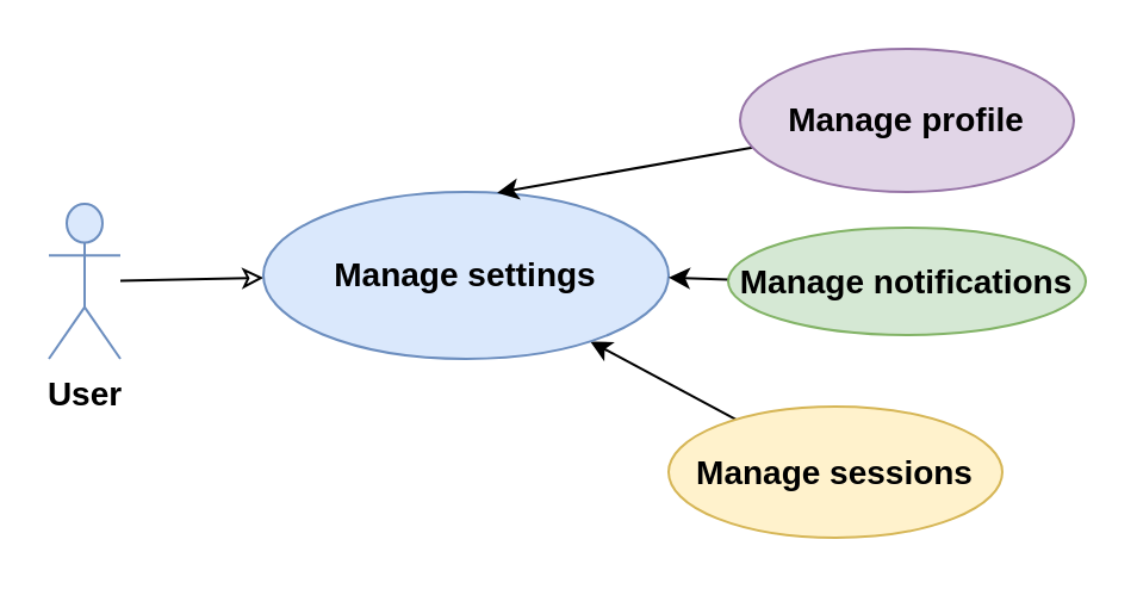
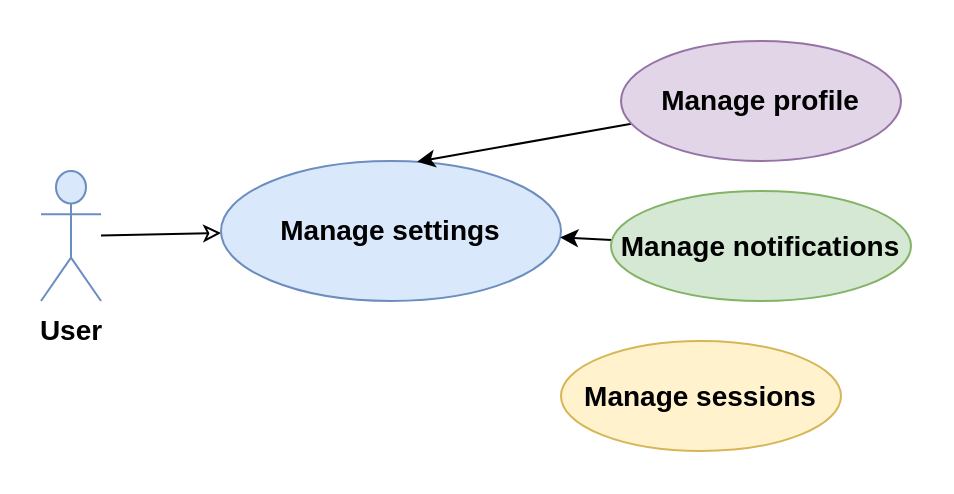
- <mxCell id="9" value="&lt;b&gt;&lt;font style=&quot;font-size: 14px;&quot;&gt;Manage notifications&lt;/font&gt;&lt;/b&gt;" style="ellipse;whiteSpace=wrap;html=1;fillColor=#d5e8d4;strokeColor=#82b366;" parent="1" vertex="1"><mxGeometry x="305" y="95" width="150" height="45" as="geometry" /></mxCell>
+ <mxCell id="9" value="&lt;b&gt;&lt;font style=&quot;font-size: 14px;&quot;&gt;Manage notifications&lt;/font&gt;&lt;/b&gt;" style="ellipse;whiteSpace=wrap;html=1;fillColor=#d5e8d4;strokeColor=#82b366;" parent="1" vertex="1"><mxGeometry x="305" y="95" width="150" height="55" as="geometry" /></mxCell>
- <mxCell id="4" style="edgeStyle=none;html=1;endArrow=none;endFill=0;startArrow=classic;startFill=1;" parent="1" source="5" target="10" edge="1"><mxGeometry relative="1" as="geometry" /></mxCell>
